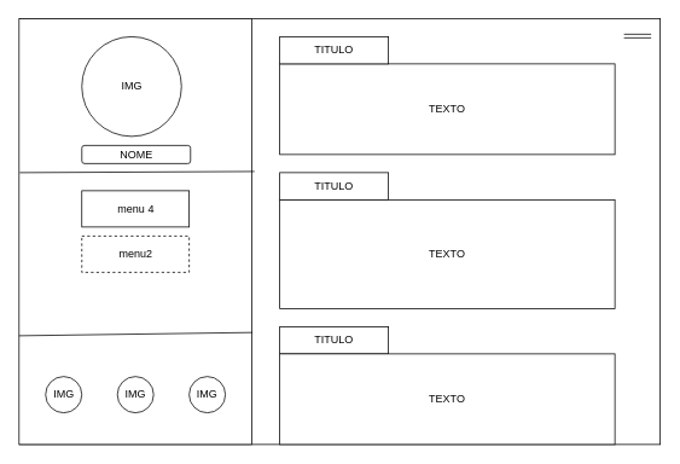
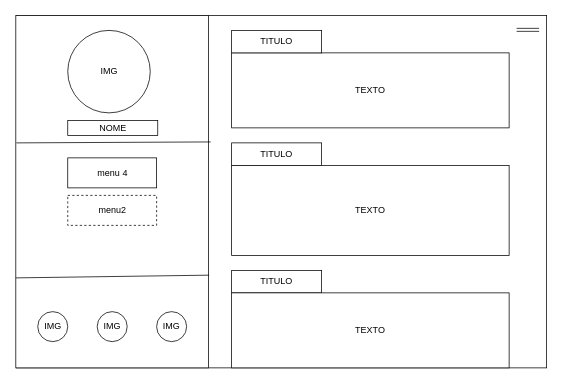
- <mxCell id="13" value="NOME" style="whiteSpace=wrap;html=1;rounded=1;" vertex="1" parent="1"><mxGeometry x="89.5" y="160" width="120" height="20" as="geometry" /></mxCell>
+ <mxCell id="13" value="NOME" style="rounded=0;whiteSpace=wrap;html=1;" vertex="1" parent="1"><mxGeometry x="89.5" y="160" width="120" height="20" as="geometry" /></mxCell>
